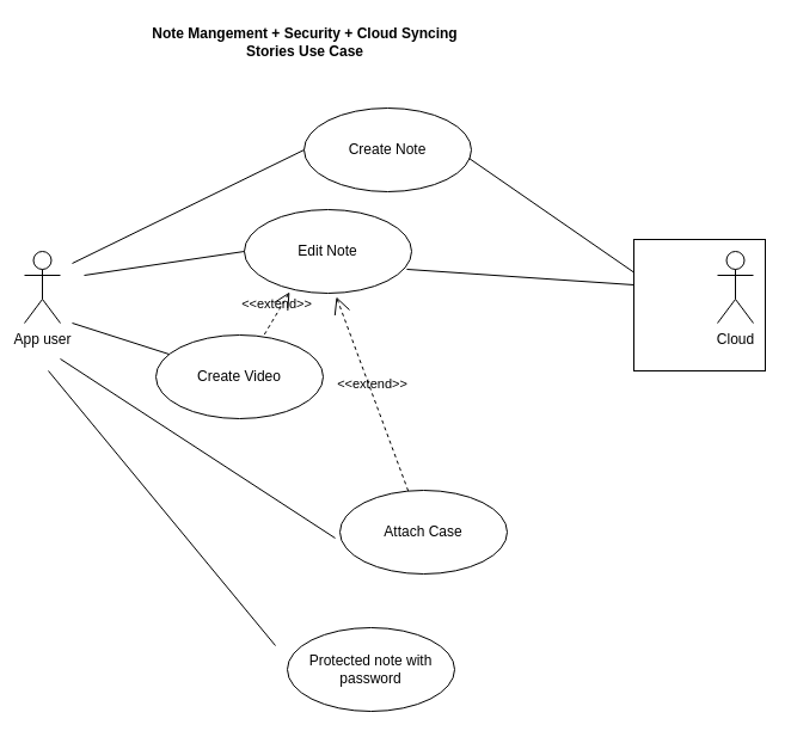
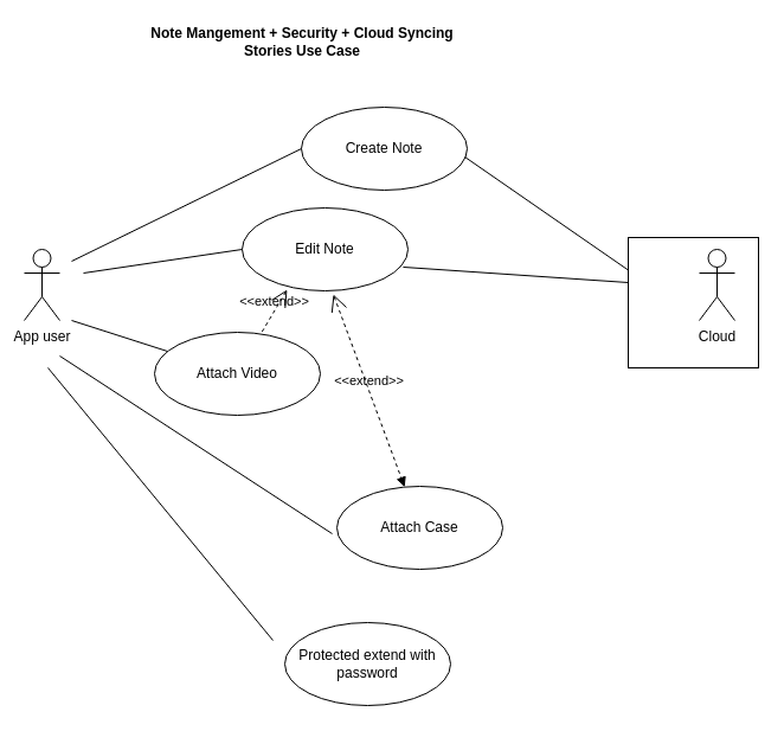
- <mxCell id="17" value="Cloud" style="shape=umlActor;verticalLabelPosition=bottom;verticalAlign=top;html=1;outlineConnect=0;" vertex="1" parent="1"><mxGeometry x="600" y="210" width="30" height="60" as="geometry" /></mxCell>
+ <mxCell id="17" value="Cloud" style="shape=umlActor;verticalLabelPosition=bottom;verticalAlign=top;html=1;outlineConnect=0;" vertex="1" parent="1"><mxGeometry x="590" y="210" width="30" height="60" as="geometry" /></mxCell>
- <mxCell id="7" value="Create Video" style="ellipse;whiteSpace=wrap;html=1;" vertex="1" parent="1"><mxGeometry x="130" y="280" width="140" height="70" as="geometry" /></mxCell>
+ <mxCell id="7" value="Attach Video" style="ellipse;whiteSpace=wrap;html=1;" vertex="1" parent="1"><mxGeometry x="130" y="280" width="140" height="70" as="geometry" /></mxCell>
- <mxCell id="10" value="&amp;lt;&amp;lt;extend&amp;gt;&amp;gt;" style="edgeStyle=none;html=1;startArrow=open;endArrow=none;startSize=12;verticalAlign=bottom;dashed=1;labelBackgroundColor=none;rounded=0;exitX=0.55;exitY=1.043;exitDx=0;exitDy=0;exitPerimeter=0;" edge="1" parent="1" source="6" target="8"><mxGeometry width="160" relative="1" as="geometry"><mxPoint x="260" y="330" as="sourcePoint" /><mxPoint x="420" y="330" as="targetPoint" /></mxGeometry></mxCell>
+ <mxCell id="10" value="&amp;lt;&amp;lt;extend&amp;gt;&amp;gt;" style="edgeStyle=none;html=1;startArrow=open;endArrow=block;startSize=12;verticalAlign=bottom;dashed=1;labelBackgroundColor=none;rounded=0;exitX=0.55;exitY=1.043;exitDx=0;exitDy=0;exitPerimeter=0;" edge="1" parent="1" source="6" target="8"><mxGeometry width="160" relative="1" as="geometry"><mxPoint x="260" y="330" as="sourcePoint" /><mxPoint x="420" y="330" as="targetPoint" /></mxGeometry></mxCell>
- <mxCell id="15" value="Protected note with password" style="ellipse;whiteSpace=wrap;html=1;" vertex="1" parent="1"><mxGeometry x="240" y="525" width="140" height="70" as="geometry" /></mxCell>
+ <mxCell id="15" value="Protected extend with password" style="ellipse;whiteSpace=wrap;html=1;" vertex="1" parent="1"><mxGeometry x="240" y="525" width="140" height="70" as="geometry" /></mxCell>
